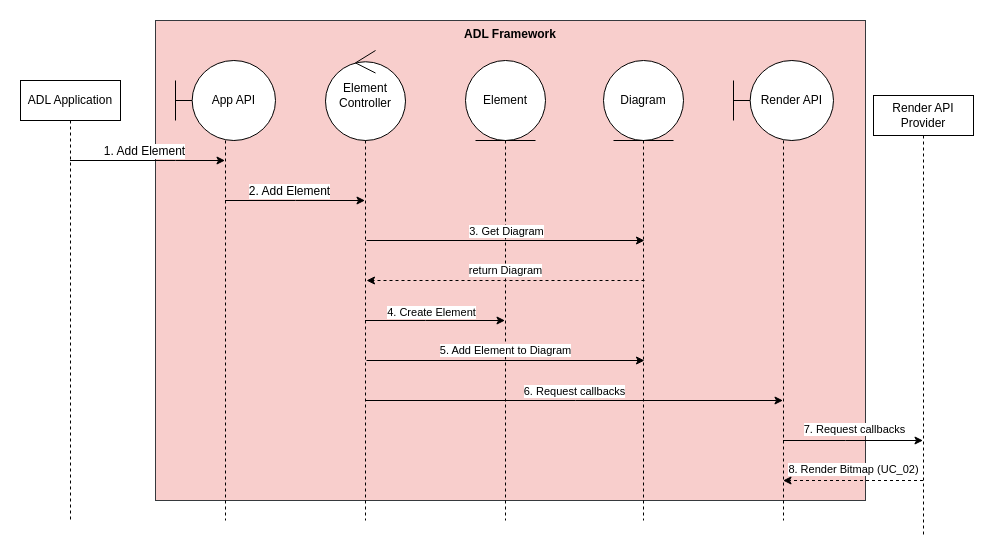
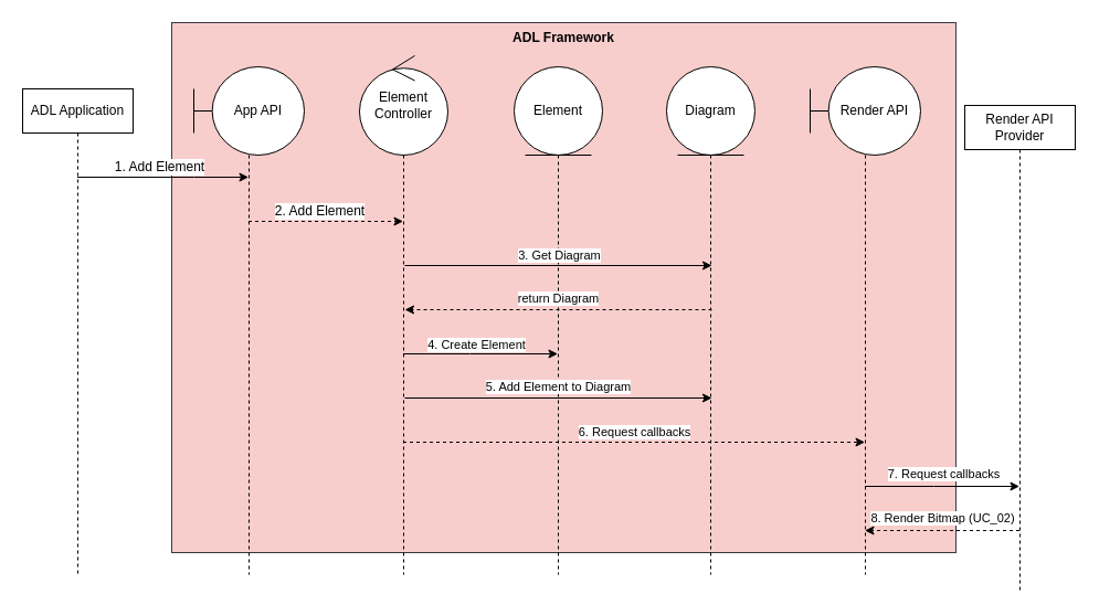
- <mxCell id="7" style="rounded=0;orthogonalLoop=1;jettySize=auto;html=1;fontFamily=Helvetica;fontSize=12;fontColor=default;" parent="1" source="12" target="11" edge="1"><mxGeometry relative="1" as="geometry"><Array as="points"><mxPoint x="295" y="200" /></Array></mxGeometry></mxCell>
+ <mxCell id="7" style="rounded=0;orthogonalLoop=1;jettySize=auto;html=1;fontFamily=Helvetica;fontSize=12;fontColor=default;dashed=1;" parent="1" source="12" target="11" edge="1"><mxGeometry relative="1" as="geometry"><Array as="points"><mxPoint x="295" y="200" /></Array></mxGeometry></mxCell>
- <mxCell id="9" style="rounded=0;orthogonalLoop=1;jettySize=auto;html=1;" edge="1" parent="1" source="11" target="24"><mxGeometry relative="1" as="geometry"><Array as="points"><mxPoint x="575" y="400" /></Array></mxGeometry></mxCell>
+ <mxCell id="9" style="rounded=0;orthogonalLoop=1;jettySize=auto;html=1;dashed=1;" edge="1" parent="1" source="11" target="24"><mxGeometry relative="1" as="geometry"><Array as="points"><mxPoint x="575" y="400" /></Array></mxGeometry></mxCell>
